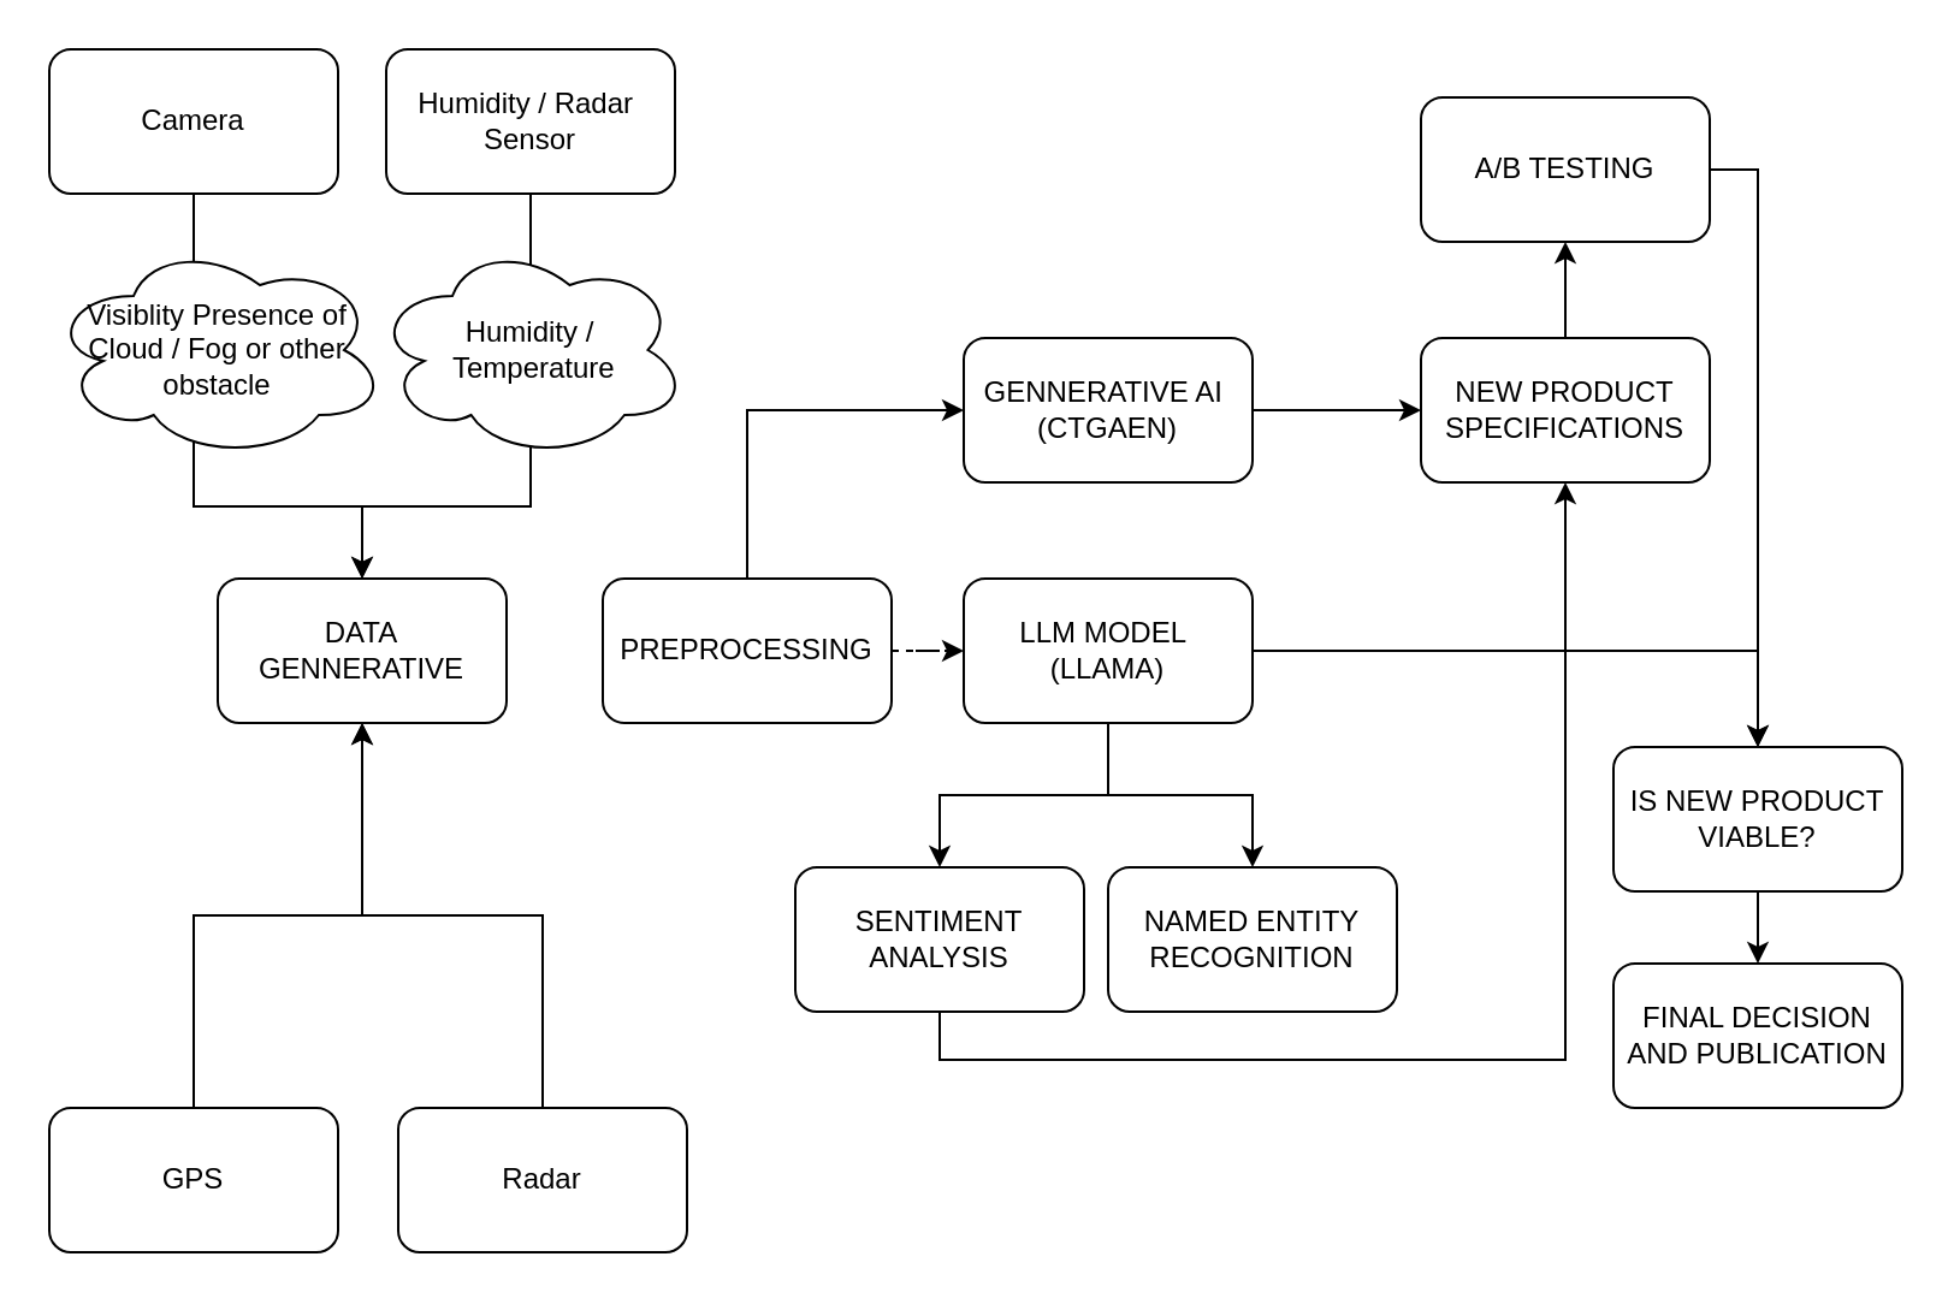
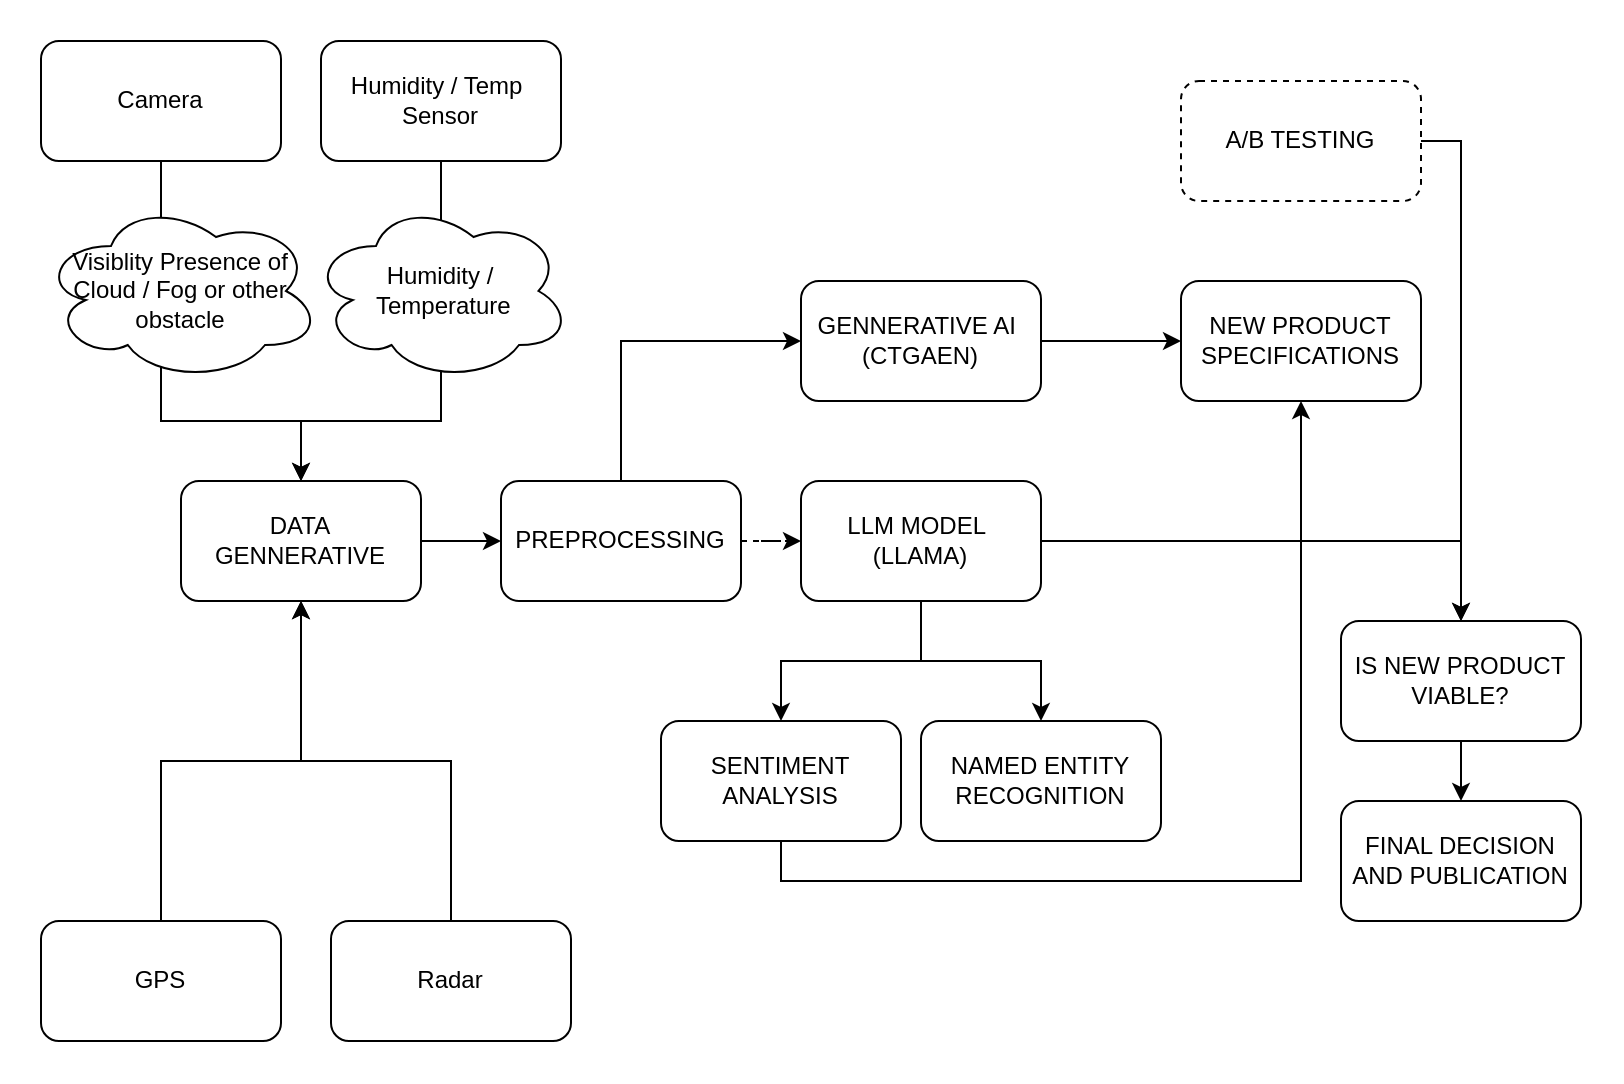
- <mxCell id="29" value="Humidity / Radar&amp;nbsp;&lt;br&gt;Sensor" style="whiteSpace=wrap;html=1;rounded=1;" vertex="1" parent="1"><mxGeometry x="160" y="20" width="120" height="60" as="geometry" /></mxCell>
+ <mxCell id="29" value="Humidity / Temp&amp;nbsp;&lt;br&gt;Sensor" style="whiteSpace=wrap;html=1;rounded=1;" vertex="1" parent="1"><mxGeometry x="160" y="20" width="120" height="60" as="geometry" /></mxCell>
- <mxCell id="24" value="A/B TESTING" style="whiteSpace=wrap;html=1;rounded=1;" parent="1" vertex="1"><mxGeometry x="590" y="40" width="120" height="60" as="geometry" /></mxCell>
+ <mxCell id="24" value="A/B TESTING" style="whiteSpace=wrap;html=1;rounded=1;dashed=1;" parent="1" vertex="1"><mxGeometry x="590" y="40" width="120" height="60" as="geometry" /></mxCell>
- <mxCell id="21" value="" style="edgeStyle=orthogonalEdgeStyle;rounded=0;orthogonalLoop=1;jettySize=auto;html=1;" parent="1" source="22" target="24" edge="1"><mxGeometry relative="1" as="geometry" /></mxCell>
+ <mxCell id="3" value="" style="edgeStyle=orthogonalEdgeStyle;rounded=0;orthogonalLoop=1;jettySize=auto;html=1;" parent="1" source="6" target="11" edge="1"><mxGeometry relative="1" as="geometry" /></mxCell>
